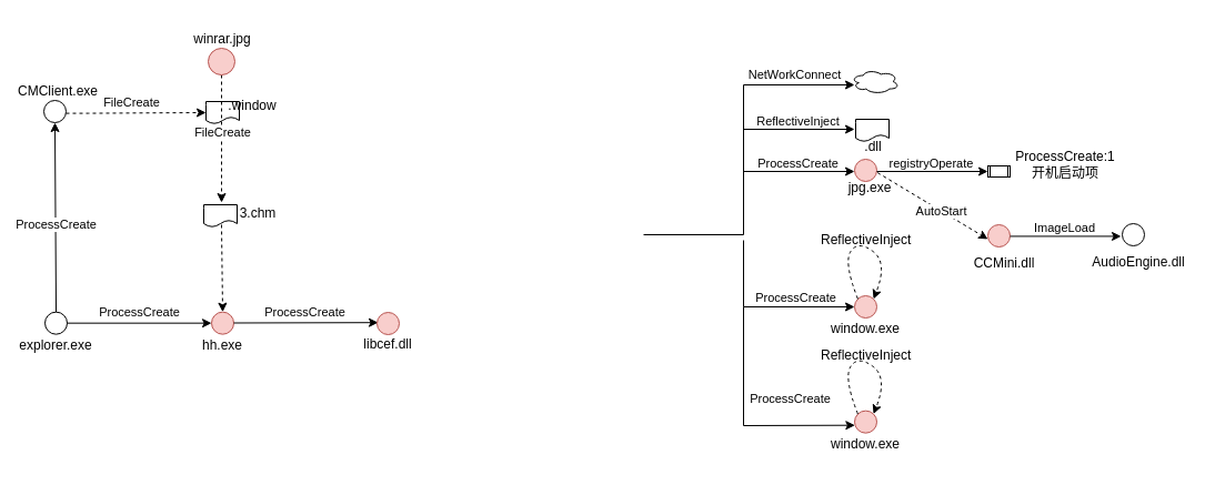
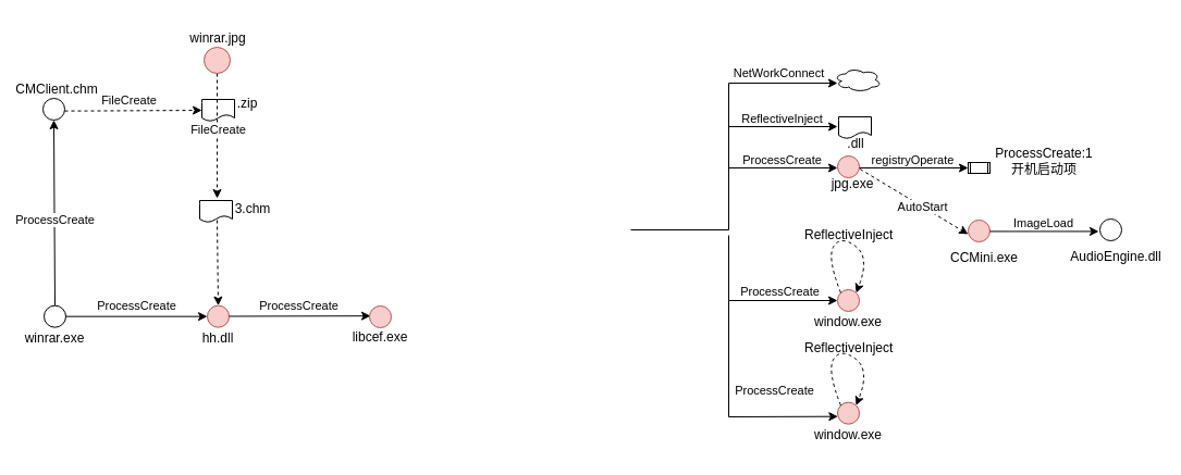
- <mxCell id="15" value="CMClient.exe" style="text;strokeColor=none;align=center;fillColor=none;html=1;verticalAlign=middle;whiteSpace=wrap;rounded=0;" vertex="1" parent="1"><mxGeometry x="22" y="67" width="60" height="30" as="geometry" /></mxCell>
+ <mxCell id="15" value="CMClient.chm" style="text;strokeColor=none;align=center;fillColor=none;html=1;verticalAlign=middle;whiteSpace=wrap;rounded=0;" vertex="1" parent="1"><mxGeometry x="22" y="67" width="60" height="30" as="geometry" /></mxCell>
- <mxCell id="19" value=".window" style="text;strokeColor=none;align=center;fillColor=none;html=1;verticalAlign=middle;whiteSpace=wrap;rounded=0;" vertex="1" parent="1"><mxGeometry x="197" y="80" width="60" height="30" as="geometry" /></mxCell>
+ <mxCell id="19" value=".zip" style="text;strokeColor=none;align=center;fillColor=none;html=1;verticalAlign=middle;whiteSpace=wrap;rounded=0;" vertex="1" parent="1"><mxGeometry x="197" y="80" width="60" height="30" as="geometry" /></mxCell>
- <mxCell id="43" value="CCMini.dll" style="text;strokeColor=none;align=center;fillColor=none;html=1;verticalAlign=middle;whiteSpace=wrap;rounded=0;" vertex="1" parent="1"><mxGeometry x="866" y="222" width="76" height="30" as="geometry" /></mxCell>
+ <mxCell id="43" value="CCMini.exe" style="text;strokeColor=none;align=center;fillColor=none;html=1;verticalAlign=middle;whiteSpace=wrap;rounded=0;" vertex="1" parent="1"><mxGeometry x="866" y="222" width="76" height="30" as="geometry" /></mxCell>
- <mxCell id="61" value="libcef.dll" style="text;strokeColor=none;align=center;fillColor=none;html=1;verticalAlign=middle;whiteSpace=wrap;rounded=0;" vertex="1" parent="1"><mxGeometry x="319" y="294.67" width="60" height="30" as="geometry" /></mxCell>
+ <mxCell id="61" value="libcef.exe" style="text;strokeColor=none;align=center;fillColor=none;html=1;verticalAlign=middle;whiteSpace=wrap;rounded=0;" vertex="1" parent="1"><mxGeometry x="319" y="294.67" width="60" height="30" as="geometry" /></mxCell>
- <mxCell id="8" value="explorer.exe" style="text;strokeColor=none;align=center;fillColor=none;html=1;verticalAlign=middle;whiteSpace=wrap;rounded=0;" vertex="1" parent="1"><mxGeometry x="20" y="295.67" width="60" height="30" as="geometry" /></mxCell>
+ <mxCell id="8" value="winrar.exe" style="text;strokeColor=none;align=center;fillColor=none;html=1;verticalAlign=middle;whiteSpace=wrap;rounded=0;" vertex="1" parent="1"><mxGeometry x="20" y="295.67" width="60" height="30" as="geometry" /></mxCell>
- <mxCell id="9" value="hh.exe" style="text;strokeColor=none;align=center;fillColor=none;html=1;verticalAlign=middle;whiteSpace=wrap;rounded=0;" vertex="1" parent="1"><mxGeometry x="170" y="295.67" width="60" height="30" as="geometry" /></mxCell>
+ <mxCell id="9" value="hh.dll" style="text;strokeColor=none;align=center;fillColor=none;html=1;verticalAlign=middle;whiteSpace=wrap;rounded=0;" vertex="1" parent="1"><mxGeometry x="170" y="295.67" width="60" height="30" as="geometry" /></mxCell>
